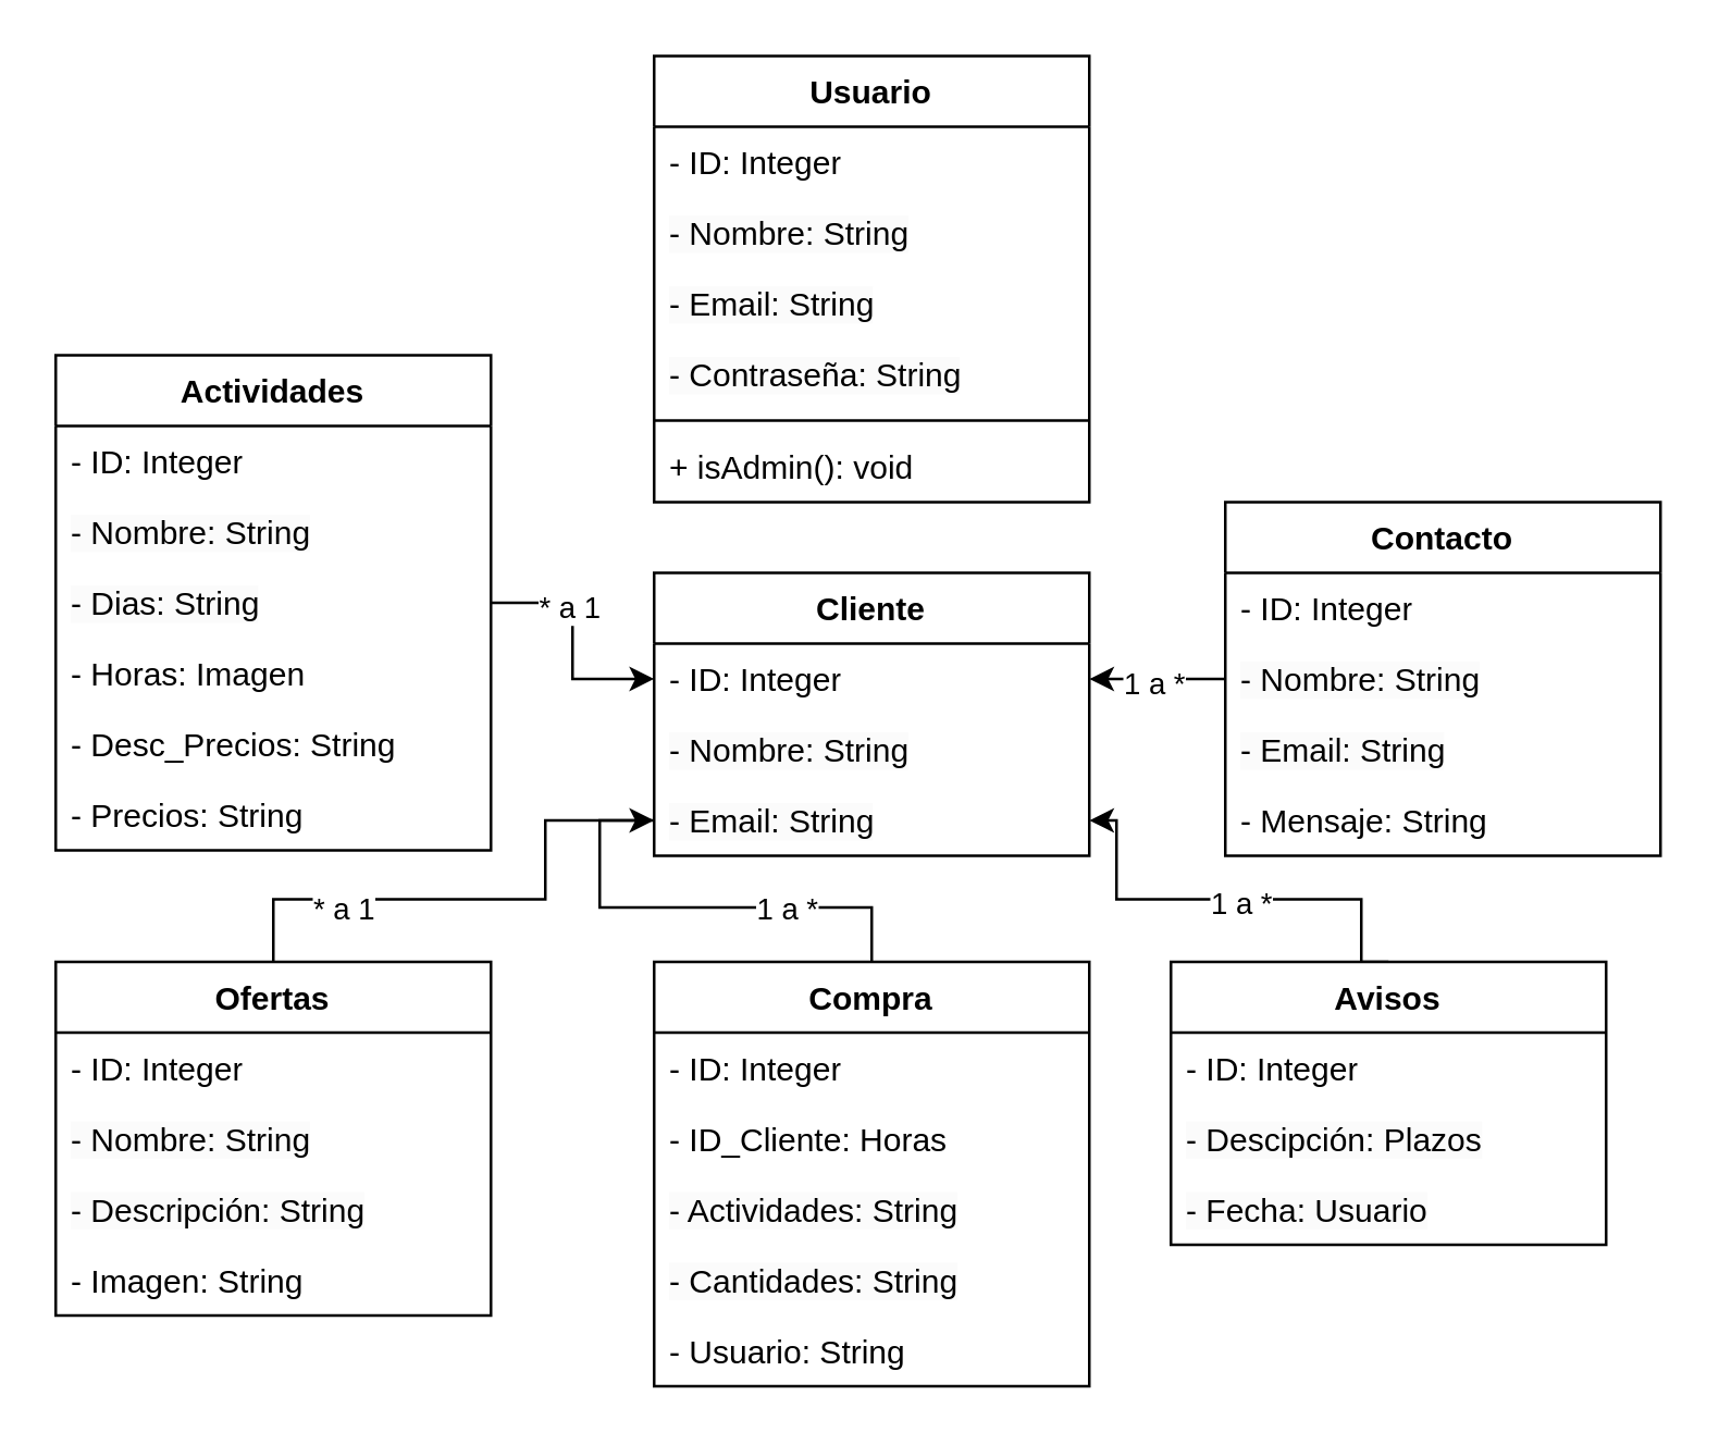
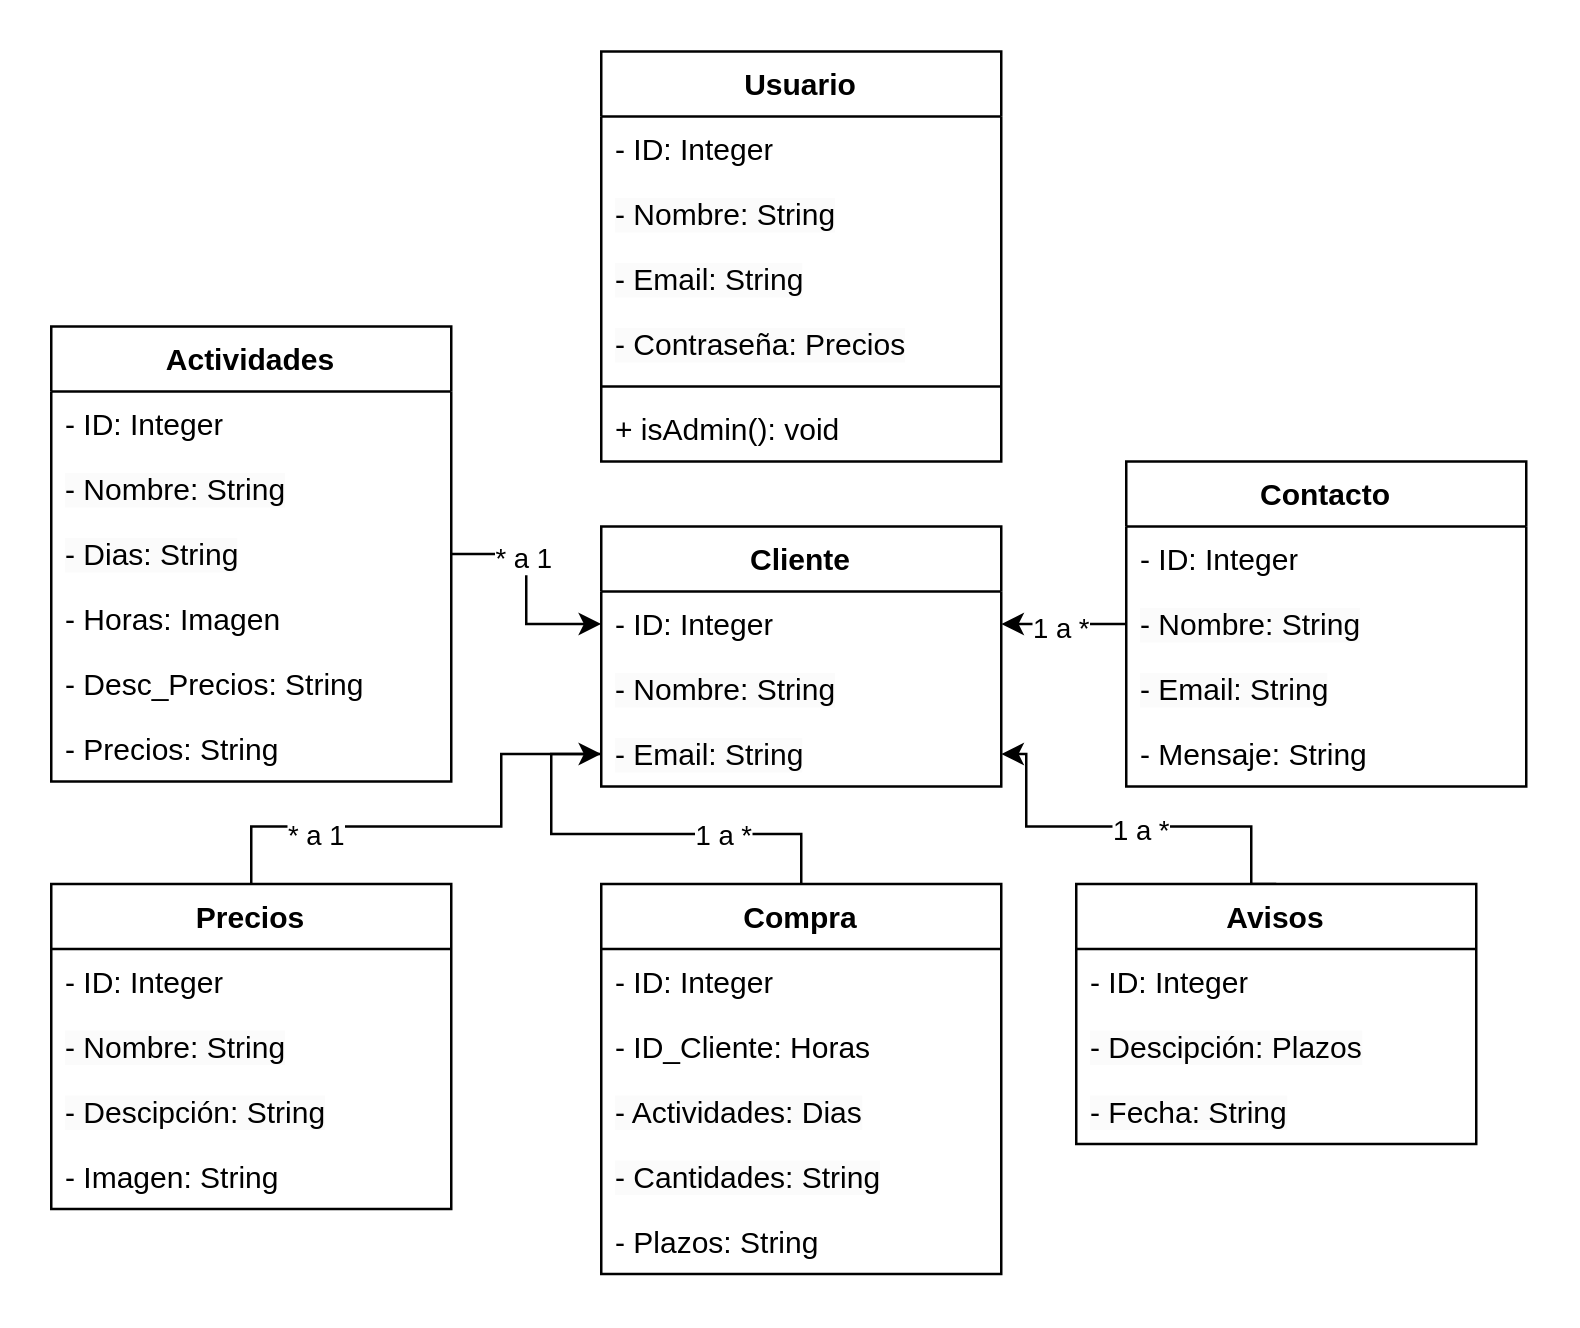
- <mxCell id="6" value="&lt;span style=&quot;color: rgb(0, 0, 0); font-family: Helvetica; font-size: 12px; font-style: normal; font-variant-ligatures: normal; font-variant-caps: normal; font-weight: 400; letter-spacing: normal; orphans: 2; text-align: left; text-indent: 0px; text-transform: none; widows: 2; word-spacing: 0px; -webkit-text-stroke-width: 0px; white-space: normal; background-color: rgb(251, 251, 251); text-decoration-thickness: initial; text-decoration-style: initial; text-decoration-color: initial; display: inline !important; float: none;&quot;&gt;- Contraseña: String&lt;/span&gt;" style="text;strokeColor=none;fillColor=none;align=left;verticalAlign=top;spacingLeft=4;spacingRight=4;overflow=hidden;rotatable=0;points=[[0,0.5],[1,0.5]];portConstraint=eastwest;whiteSpace=wrap;html=1;" vertex="1" parent="2"><mxGeometry y="104" width="160" height="26" as="geometry" /></mxCell>
+ <mxCell id="6" value="&lt;span style=&quot;color: rgb(0, 0, 0); font-family: Helvetica; font-size: 12px; font-style: normal; font-variant-ligatures: normal; font-variant-caps: normal; font-weight: 400; letter-spacing: normal; orphans: 2; text-align: left; text-indent: 0px; text-transform: none; widows: 2; word-spacing: 0px; -webkit-text-stroke-width: 0px; white-space: normal; background-color: rgb(251, 251, 251); text-decoration-thickness: initial; text-decoration-style: initial; text-decoration-color: initial; display: inline !important; float: none;&quot;&gt;- Contraseña: Precios&lt;/span&gt;" style="text;strokeColor=none;fillColor=none;align=left;verticalAlign=top;spacingLeft=4;spacingRight=4;overflow=hidden;rotatable=0;points=[[0,0.5],[1,0.5]];portConstraint=eastwest;whiteSpace=wrap;html=1;" vertex="1" parent="2"><mxGeometry y="104" width="160" height="26" as="geometry" /></mxCell>
- <mxCell id="29" value="Ofertas" style="swimlane;fontStyle=1;align=center;verticalAlign=top;childLayout=stackLayout;horizontal=1;startSize=26;horizontalStack=0;resizeParent=1;resizeParentMax=0;resizeLast=0;collapsible=1;marginBottom=0;whiteSpace=wrap;html=1;" vertex="1" parent="1"><mxGeometry x="20" y="353" width="160" height="130" as="geometry" /></mxCell>
+ <mxCell id="29" value="Precios" style="swimlane;fontStyle=1;align=center;verticalAlign=top;childLayout=stackLayout;horizontal=1;startSize=26;horizontalStack=0;resizeParent=1;resizeParentMax=0;resizeLast=0;collapsible=1;marginBottom=0;whiteSpace=wrap;html=1;" vertex="1" parent="1"><mxGeometry x="20" y="353" width="160" height="130" as="geometry" /></mxCell>
- <mxCell id="32" value="&lt;span style=&quot;color: rgb(0, 0, 0); font-family: Helvetica; font-size: 12px; font-style: normal; font-variant-ligatures: normal; font-variant-caps: normal; font-weight: 400; letter-spacing: normal; orphans: 2; text-align: left; text-indent: 0px; text-transform: none; widows: 2; word-spacing: 0px; -webkit-text-stroke-width: 0px; white-space: normal; background-color: rgb(251, 251, 251); text-decoration-thickness: initial; text-decoration-style: initial; text-decoration-color: initial; display: inline !important; float: none;&quot;&gt;- Descripción: String&lt;/span&gt;" style="text;strokeColor=none;fillColor=none;align=left;verticalAlign=top;spacingLeft=4;spacingRight=4;overflow=hidden;rotatable=0;points=[[0,0.5],[1,0.5]];portConstraint=eastwest;whiteSpace=wrap;html=1;" vertex="1" parent="29"><mxGeometry y="78" width="160" height="26" as="geometry" /></mxCell>
+ <mxCell id="32" value="&lt;span style=&quot;color: rgb(0, 0, 0); font-family: Helvetica; font-size: 12px; font-style: normal; font-variant-ligatures: normal; font-variant-caps: normal; font-weight: 400; letter-spacing: normal; orphans: 2; text-align: left; text-indent: 0px; text-transform: none; widows: 2; word-spacing: 0px; -webkit-text-stroke-width: 0px; white-space: normal; background-color: rgb(251, 251, 251); text-decoration-thickness: initial; text-decoration-style: initial; text-decoration-color: initial; display: inline !important; float: none;&quot;&gt;- Descipción: String&lt;/span&gt;" style="text;strokeColor=none;fillColor=none;align=left;verticalAlign=top;spacingLeft=4;spacingRight=4;overflow=hidden;rotatable=0;points=[[0,0.5],[1,0.5]];portConstraint=eastwest;whiteSpace=wrap;html=1;" vertex="1" parent="29"><mxGeometry y="78" width="160" height="26" as="geometry" /></mxCell>
- <mxCell id="39" value="&lt;span style=&quot;color: rgb(0, 0, 0); font-family: Helvetica; font-size: 12px; font-style: normal; font-variant-ligatures: normal; font-variant-caps: normal; font-weight: 400; letter-spacing: normal; orphans: 2; text-align: left; text-indent: 0px; text-transform: none; widows: 2; word-spacing: 0px; -webkit-text-stroke-width: 0px; white-space: normal; background-color: rgb(251, 251, 251); text-decoration-thickness: initial; text-decoration-style: initial; text-decoration-color: initial; display: inline !important; float: none;&quot;&gt;- Actividades: String&lt;/span&gt;" style="text;strokeColor=none;fillColor=none;align=left;verticalAlign=top;spacingLeft=4;spacingRight=4;overflow=hidden;rotatable=0;points=[[0,0.5],[1,0.5]];portConstraint=eastwest;whiteSpace=wrap;html=1;" vertex="1" parent="36"><mxGeometry y="78" width="160" height="26" as="geometry" /></mxCell>
+ <mxCell id="39" value="&lt;span style=&quot;color: rgb(0, 0, 0); font-family: Helvetica; font-size: 12px; font-style: normal; font-variant-ligatures: normal; font-variant-caps: normal; font-weight: 400; letter-spacing: normal; orphans: 2; text-align: left; text-indent: 0px; text-transform: none; widows: 2; word-spacing: 0px; -webkit-text-stroke-width: 0px; white-space: normal; background-color: rgb(251, 251, 251); text-decoration-thickness: initial; text-decoration-style: initial; text-decoration-color: initial; display: inline !important; float: none;&quot;&gt;- Actividades: Dias&lt;/span&gt;" style="text;strokeColor=none;fillColor=none;align=left;verticalAlign=top;spacingLeft=4;spacingRight=4;overflow=hidden;rotatable=0;points=[[0,0.5],[1,0.5]];portConstraint=eastwest;whiteSpace=wrap;html=1;" vertex="1" parent="36"><mxGeometry y="78" width="160" height="26" as="geometry" /></mxCell>
- <mxCell id="47" value="&lt;span style=&quot;color: rgb(0, 0, 0); font-family: Helvetica; font-size: 12px; font-style: normal; font-variant-ligatures: normal; font-variant-caps: normal; font-weight: 400; letter-spacing: normal; orphans: 2; text-align: left; text-indent: 0px; text-transform: none; widows: 2; word-spacing: 0px; -webkit-text-stroke-width: 0px; white-space: normal; background-color: rgb(251, 251, 251); text-decoration-thickness: initial; text-decoration-style: initial; text-decoration-color: initial; display: inline !important; float: none;&quot;&gt;- Fecha: Usuario&lt;/span&gt;" style="text;strokeColor=none;fillColor=none;align=left;verticalAlign=top;spacingLeft=4;spacingRight=4;overflow=hidden;rotatable=0;points=[[0,0.5],[1,0.5]];portConstraint=eastwest;whiteSpace=wrap;html=1;" vertex="1" parent="44"><mxGeometry y="78" width="160" height="26" as="geometry" /></mxCell>
+ <mxCell id="47" value="&lt;span style=&quot;color: rgb(0, 0, 0); font-family: Helvetica; font-size: 12px; font-style: normal; font-variant-ligatures: normal; font-variant-caps: normal; font-weight: 400; letter-spacing: normal; orphans: 2; text-align: left; text-indent: 0px; text-transform: none; widows: 2; word-spacing: 0px; -webkit-text-stroke-width: 0px; white-space: normal; background-color: rgb(251, 251, 251); text-decoration-thickness: initial; text-decoration-style: initial; text-decoration-color: initial; display: inline !important; float: none;&quot;&gt;- Fecha: String&lt;/span&gt;" style="text;strokeColor=none;fillColor=none;align=left;verticalAlign=top;spacingLeft=4;spacingRight=4;overflow=hidden;rotatable=0;points=[[0,0.5],[1,0.5]];portConstraint=eastwest;whiteSpace=wrap;html=1;" vertex="1" parent="44"><mxGeometry y="78" width="160" height="26" as="geometry" /></mxCell>
- <mxCell id="41" value="- Usuario: String" style="text;strokeColor=none;fillColor=none;align=left;verticalAlign=top;spacingLeft=4;spacingRight=4;overflow=hidden;rotatable=0;points=[[0,0.5],[1,0.5]];portConstraint=eastwest;whiteSpace=wrap;html=1;" vertex="1" parent="36"><mxGeometry y="130" width="160" height="26" as="geometry" /></mxCell>
+ <mxCell id="41" value="- Plazos: String" style="text;strokeColor=none;fillColor=none;align=left;verticalAlign=top;spacingLeft=4;spacingRight=4;overflow=hidden;rotatable=0;points=[[0,0.5],[1,0.5]];portConstraint=eastwest;whiteSpace=wrap;html=1;" vertex="1" parent="36"><mxGeometry y="130" width="160" height="26" as="geometry" /></mxCell>
